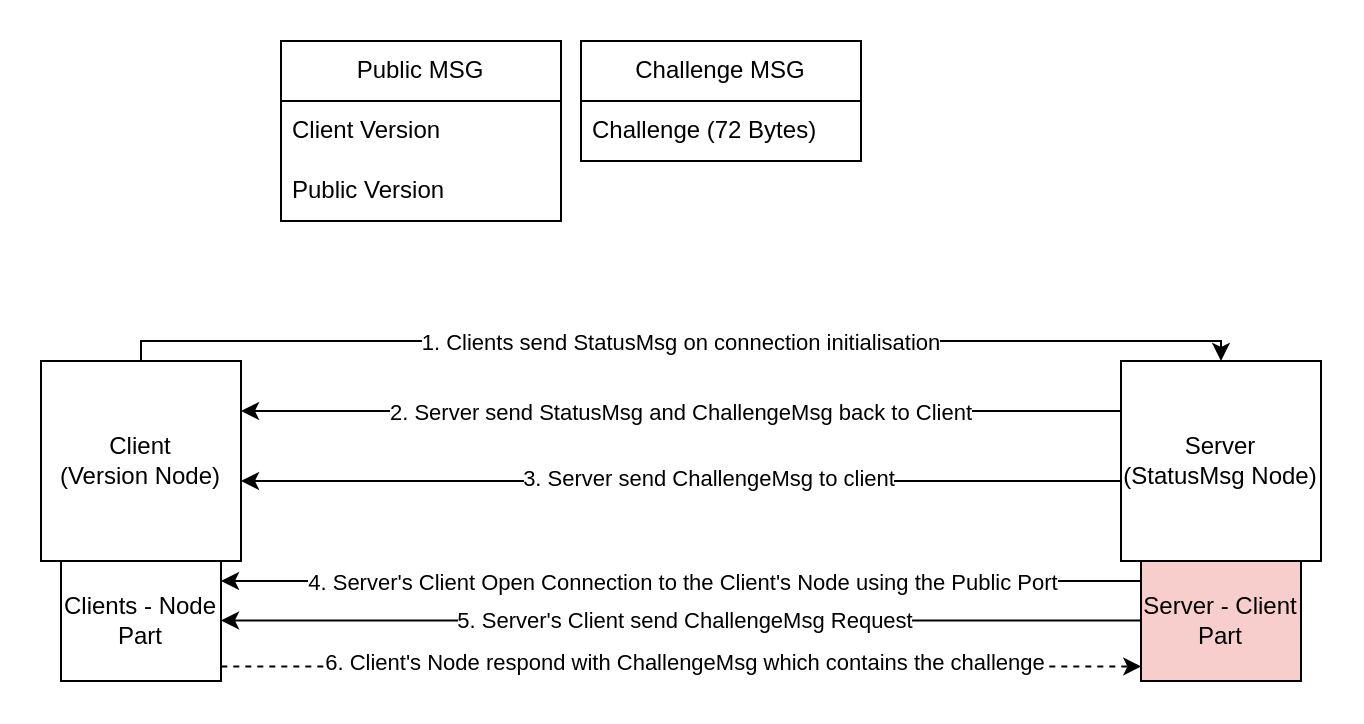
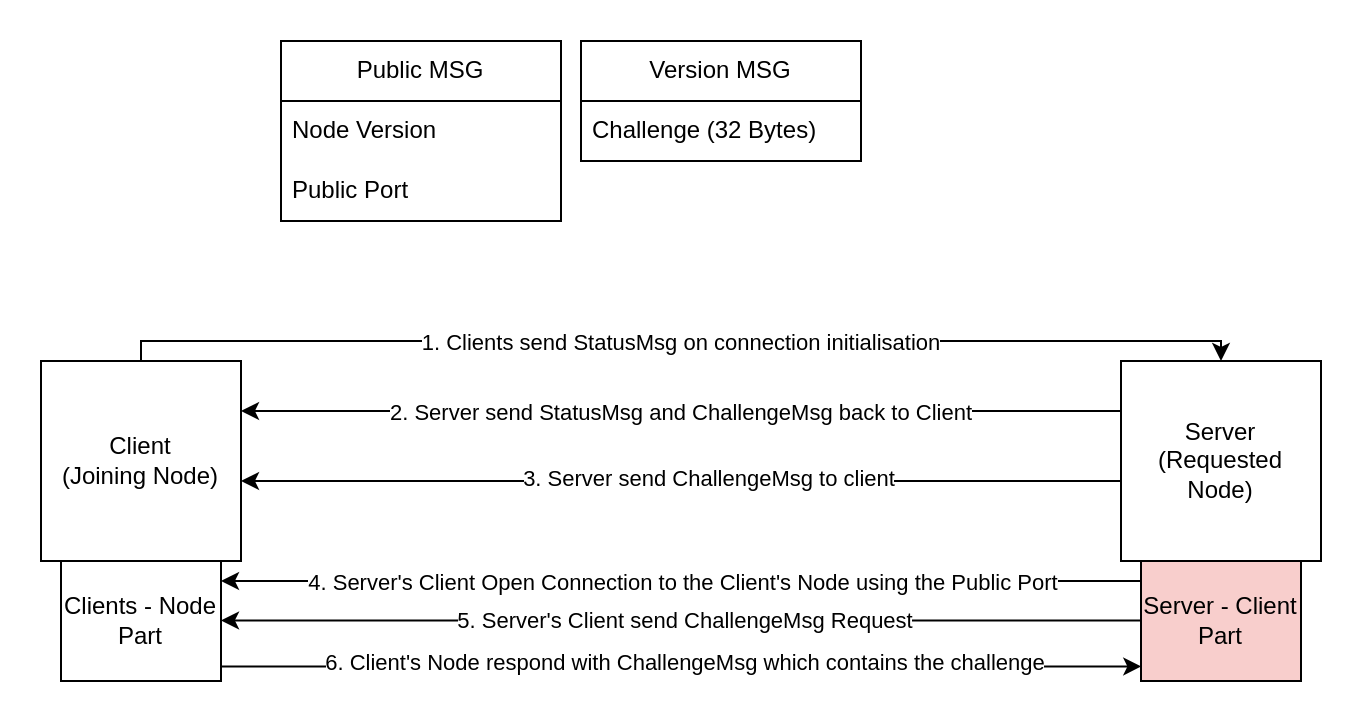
- <mxCell id="5" value="Challenge MSG" style="swimlane;fontStyle=0;childLayout=stackLayout;horizontal=1;startSize=30;horizontalStack=0;resizeParent=1;resizeParentMax=0;resizeLast=0;collapsible=1;marginBottom=0;whiteSpace=wrap;html=1;" parent="1" vertex="1"><mxGeometry x="290" y="20" width="140" height="60" as="geometry" /></mxCell>
+ <mxCell id="5" value="Version MSG" style="swimlane;fontStyle=0;childLayout=stackLayout;horizontal=1;startSize=30;horizontalStack=0;resizeParent=1;resizeParentMax=0;resizeLast=0;collapsible=1;marginBottom=0;whiteSpace=wrap;html=1;" parent="1" vertex="1"><mxGeometry x="290" y="20" width="140" height="60" as="geometry" /></mxCell>
- <mxCell id="3" value="Client Version" style="text;strokeColor=none;fillColor=none;align=left;verticalAlign=middle;spacingLeft=4;spacingRight=4;overflow=hidden;points=[[0,0.5],[1,0.5]];portConstraint=eastwest;rotatable=0;whiteSpace=wrap;html=1;" parent="2" vertex="1"><mxGeometry y="30" width="140" height="30" as="geometry" /></mxCell>
+ <mxCell id="3" value="Node Version" style="text;strokeColor=none;fillColor=none;align=left;verticalAlign=middle;spacingLeft=4;spacingRight=4;overflow=hidden;points=[[0,0.5],[1,0.5]];portConstraint=eastwest;rotatable=0;whiteSpace=wrap;html=1;" parent="2" vertex="1"><mxGeometry y="30" width="140" height="30" as="geometry" /></mxCell>
- <mxCell id="6" value="Challenge (72 Bytes)" style="text;strokeColor=none;fillColor=none;align=left;verticalAlign=middle;spacingLeft=4;spacingRight=4;overflow=hidden;points=[[0,0.5],[1,0.5]];portConstraint=eastwest;rotatable=0;whiteSpace=wrap;html=1;" parent="5" vertex="1"><mxGeometry y="30" width="140" height="30" as="geometry" /></mxCell>
+ <mxCell id="6" value="Challenge (32 Bytes)" style="text;strokeColor=none;fillColor=none;align=left;verticalAlign=middle;spacingLeft=4;spacingRight=4;overflow=hidden;points=[[0,0.5],[1,0.5]];portConstraint=eastwest;rotatable=0;whiteSpace=wrap;html=1;" parent="5" vertex="1"><mxGeometry y="30" width="140" height="30" as="geometry" /></mxCell>
- <mxCell id="4" value="Public Version" style="text;strokeColor=none;fillColor=none;align=left;verticalAlign=middle;spacingLeft=4;spacingRight=4;overflow=hidden;points=[[0,0.5],[1,0.5]];portConstraint=eastwest;rotatable=0;whiteSpace=wrap;html=1;" parent="2" vertex="1"><mxGeometry y="60" width="140" height="30" as="geometry" /></mxCell>
+ <mxCell id="4" value="Public Port" style="text;strokeColor=none;fillColor=none;align=left;verticalAlign=middle;spacingLeft=4;spacingRight=4;overflow=hidden;points=[[0,0.5],[1,0.5]];portConstraint=eastwest;rotatable=0;whiteSpace=wrap;html=1;" parent="2" vertex="1"><mxGeometry y="60" width="140" height="30" as="geometry" /></mxCell>
- <mxCell id="7" value="&lt;div&gt;Client&lt;/div&gt;&lt;div&gt;(Version Node)&lt;/div&gt;" style="whiteSpace=wrap;html=1;imageAspect=1;deletable=1;" parent="1" vertex="1"><mxGeometry x="20" y="180" width="100" height="100" as="geometry" /></mxCell>
+ <mxCell id="7" value="&lt;div&gt;Client&lt;/div&gt;&lt;div&gt;(Joining Node)&lt;/div&gt;" style="whiteSpace=wrap;html=1;imageAspect=1;deletable=1;" parent="1" vertex="1"><mxGeometry x="20" y="180" width="100" height="100" as="geometry" /></mxCell>
- <mxCell id="12" value="Server (StatusMsg Node)" style="whiteSpace=wrap;html=1;aspect=fixed;resizable=1;" parent="1" vertex="1"><mxGeometry x="560" y="180" width="100" height="100" as="geometry" /></mxCell>
+ <mxCell id="12" value="Server (Requested Node)" style="whiteSpace=wrap;html=1;aspect=fixed;resizable=1;" parent="1" vertex="1"><mxGeometry x="560" y="180" width="100" height="100" as="geometry" /></mxCell>
- <mxCell id="21" value="" style="edgeStyle=orthogonalEdgeStyle;rounded=0;orthogonalLoop=1;jettySize=auto;html=1;entryX=0.002;entryY=0.879;entryDx=0;entryDy=0;entryPerimeter=0;exitX=1.002;exitY=0.879;exitDx=0;exitDy=0;exitPerimeter=0;dashed=1;" edge="1" parent="1" source="17" target="18"><mxGeometry relative="1" as="geometry"><mxPoint x="567" y="332" as="targetPoint" /><Array as="points" /><mxPoint x="170" y="340" as="sourcePoint" /></mxGeometry></mxCell>
+ <mxCell id="21" value="" style="edgeStyle=orthogonalEdgeStyle;rounded=0;orthogonalLoop=1;jettySize=auto;html=1;entryX=0.002;entryY=0.879;entryDx=0;entryDy=0;entryPerimeter=0;exitX=1.002;exitY=0.879;exitDx=0;exitDy=0;exitPerimeter=0;" edge="1" parent="1" source="17" target="18"><mxGeometry relative="1" as="geometry"><mxPoint x="567" y="332" as="targetPoint" /><Array as="points" /><mxPoint x="170" y="340" as="sourcePoint" /></mxGeometry></mxCell>
